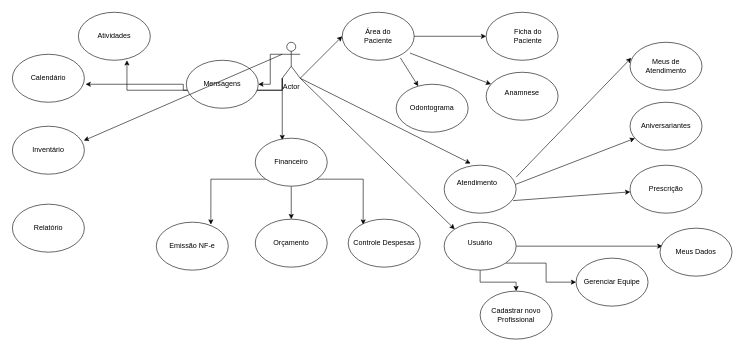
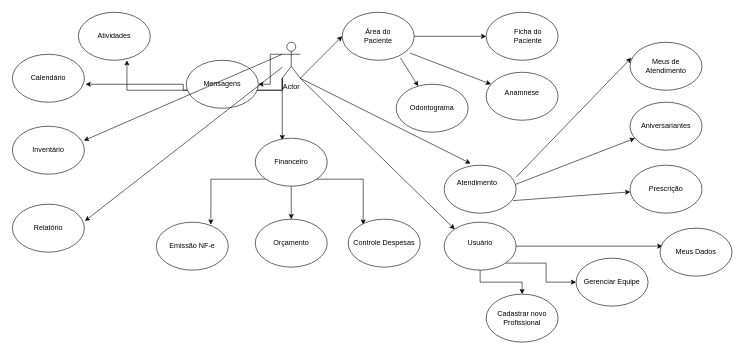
+ <mxCell id="51" value="" style="endArrow=classic;html=1;rounded=0;entryX=1.008;entryY=0.35;entryDx=0;entryDy=0;entryPerimeter=0;" edge="1" parent="1" source="6" target="49"><mxGeometry width="50" height="50" relative="1" as="geometry"><mxPoint x="270" y="320" as="sourcePoint" /><mxPoint x="240" y="270" as="targetPoint" /></mxGeometry></mxCell>
- <mxCell id="37" value="Cadastrar novo Profissional" style="ellipse;whiteSpace=wrap;html=1;" vertex="1" parent="1"><mxGeometry x="800" y="485" width="120" height="80" as="geometry" /></mxCell>
+ <mxCell id="37" value="Cadastrar novo Profissional" style="ellipse;whiteSpace=wrap;html=1;" vertex="1" parent="1"><mxGeometry x="810" y="490" width="120" height="80" as="geometry" /></mxCell>
